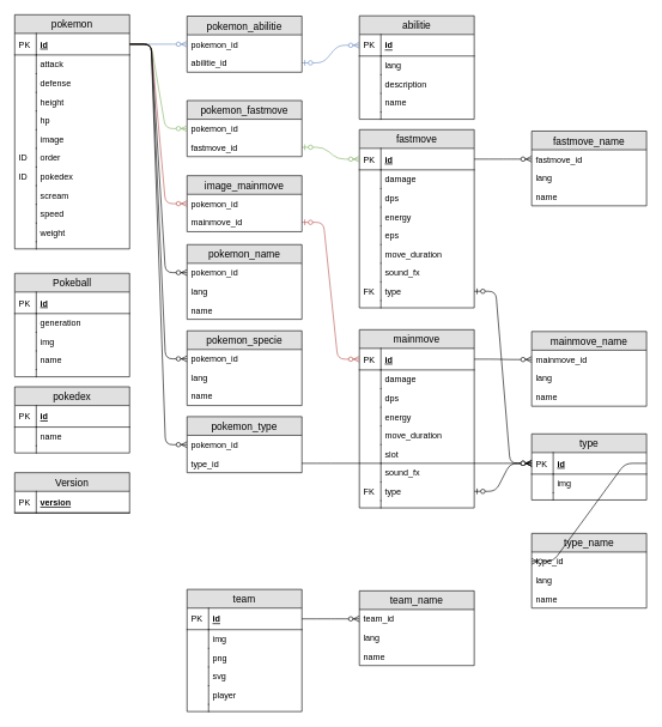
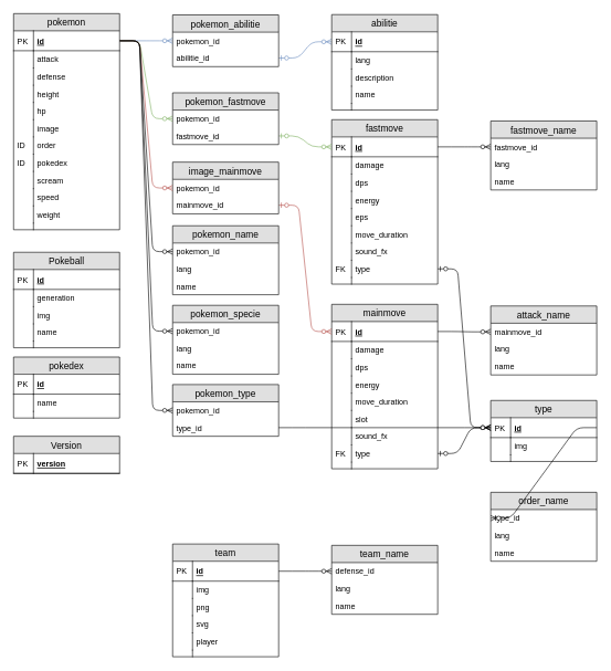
- <mxCell id="138" value="mainmove_name" style="swimlane;fontStyle=0;childLayout=stackLayout;horizontal=1;startSize=26;fillColor=#e0e0e0;horizontalStack=0;resizeParent=1;resizeParentMax=0;resizeLast=0;collapsible=1;marginBottom=0;swimlaneFillColor=#ffffff;align=center;fontSize=14;" vertex="1" parent="1"><mxGeometry x="740" y="461" width="160" height="104" as="geometry" /></mxCell>
+ <mxCell id="138" value="attack_name" style="swimlane;fontStyle=0;childLayout=stackLayout;horizontal=1;startSize=26;fillColor=#e0e0e0;horizontalStack=0;resizeParent=1;resizeParentMax=0;resizeLast=0;collapsible=1;marginBottom=0;swimlaneFillColor=#ffffff;align=center;fontSize=14;" vertex="1" parent="1"><mxGeometry x="740" y="461" width="160" height="104" as="geometry" /></mxCell>
- <mxCell id="159" value="type_name" style="swimlane;fontStyle=0;childLayout=stackLayout;horizontal=1;startSize=26;fillColor=#e0e0e0;horizontalStack=0;resizeParent=1;resizeParentMax=0;resizeLast=0;collapsible=1;marginBottom=0;swimlaneFillColor=#ffffff;align=center;fontSize=14;" vertex="1" parent="1"><mxGeometry x="740" y="742" width="160" height="104" as="geometry" /></mxCell>
+ <mxCell id="159" value="order_name" style="swimlane;fontStyle=0;childLayout=stackLayout;horizontal=1;startSize=26;fillColor=#e0e0e0;horizontalStack=0;resizeParent=1;resizeParentMax=0;resizeLast=0;collapsible=1;marginBottom=0;swimlaneFillColor=#ffffff;align=center;fontSize=14;" vertex="1" parent="1"><mxGeometry x="740" y="742" width="160" height="104" as="geometry" /></mxCell>
- <mxCell id="165" value="team_id" style="text;strokeColor=none;fillColor=none;spacingLeft=4;spacingRight=4;overflow=hidden;rotatable=0;points=[[0,0.5],[1,0.5]];portConstraint=eastwest;fontSize=12;" vertex="1" parent="164"><mxGeometry y="26" width="160" height="26" as="geometry" /></mxCell>
+ <mxCell id="165" value="defense_id" style="text;strokeColor=none;fillColor=none;spacingLeft=4;spacingRight=4;overflow=hidden;rotatable=0;points=[[0,0.5],[1,0.5]];portConstraint=eastwest;fontSize=12;" vertex="1" parent="164"><mxGeometry y="26" width="160" height="26" as="geometry" /></mxCell>
